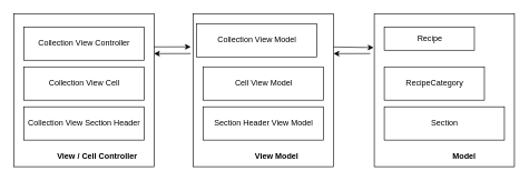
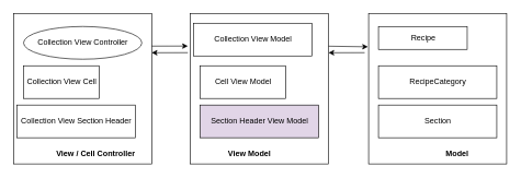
- <mxCell id="4" value="Collection View Controller" style="html=1;" vertex="1" parent="2"><mxGeometry x="15" y="20" width="180" height="50" as="geometry" /></mxCell>
+ <mxCell id="4" value="Collection View Controller" style="ellipse;html=1;" vertex="1" parent="2"><mxGeometry x="15" y="20" width="180" height="50" as="geometry" /></mxCell>
- <mxCell id="5" value="Collection View Cell" style="html=1;" vertex="1" parent="2"><mxGeometry x="15" y="80" width="180" height="50" as="geometry" /></mxCell>
+ <mxCell id="5" value="Collection View Cell" style="html=1;" vertex="1" parent="2"><mxGeometry x="15" y="80" width="115" height="50" as="geometry" /></mxCell>
- <mxCell id="11" value="Cell View Model" style="html=1;" vertex="1" parent="8"><mxGeometry x="15" y="80" width="180" height="50" as="geometry" /></mxCell>
+ <mxCell id="11" value="Cell View Model" style="html=1;" vertex="1" parent="8"><mxGeometry x="15" y="80" width="130" height="50" as="geometry" /></mxCell>
- <mxCell id="17" value="RecipeCategory" style="html=1;" vertex="1" parent="14"><mxGeometry x="15" y="80" width="150" height="50" as="geometry" /></mxCell>
+ <mxCell id="17" value="RecipeCategory" style="html=1;" vertex="1" parent="14"><mxGeometry x="15" y="80" width="180" height="50" as="geometry" /></mxCell>
- <mxCell id="6" value="Collection View Section Header" style="html=1;" vertex="1" parent="2"><mxGeometry x="15" y="140" width="180" height="50" as="geometry" /></mxCell>
+ <mxCell id="6" value="Collection View Section Header" style="html=1;" vertex="1" parent="2"><mxGeometry x="5" y="140" width="180" height="50" as="geometry" /></mxCell>
- <mxCell id="12" value="Section Header View Model" style="html=1;" vertex="1" parent="8"><mxGeometry x="15" y="140" width="180" height="50" as="geometry" /></mxCell>
+ <mxCell id="12" value="Section Header View Model" style="html=1;fillColor=#e1d5e7;" vertex="1" parent="8"><mxGeometry x="15" y="140" width="180" height="50" as="geometry" /></mxCell>
- <mxCell id="13" value="View Model" style="text;align=center;fontStyle=1;verticalAlign=middle;spacingLeft=3;spacingRight=3;strokeColor=none;rotatable=0;points=[[0,0.5],[1,0.5]];portConstraint=eastwest;" vertex="1" parent="8"><mxGeometry x="55" y="200" width="140" height="26" as="geometry" /></mxCell>
+ <mxCell id="13" value="View Model" style="text;align=center;fontStyle=1;verticalAlign=middle;spacingLeft=3;spacingRight=3;strokeColor=none;rotatable=0;points=[[0,0.5],[1,0.5]];portConstraint=eastwest;" vertex="1" parent="8"><mxGeometry x="20" y="200" width="140" height="26" as="geometry" /></mxCell>
